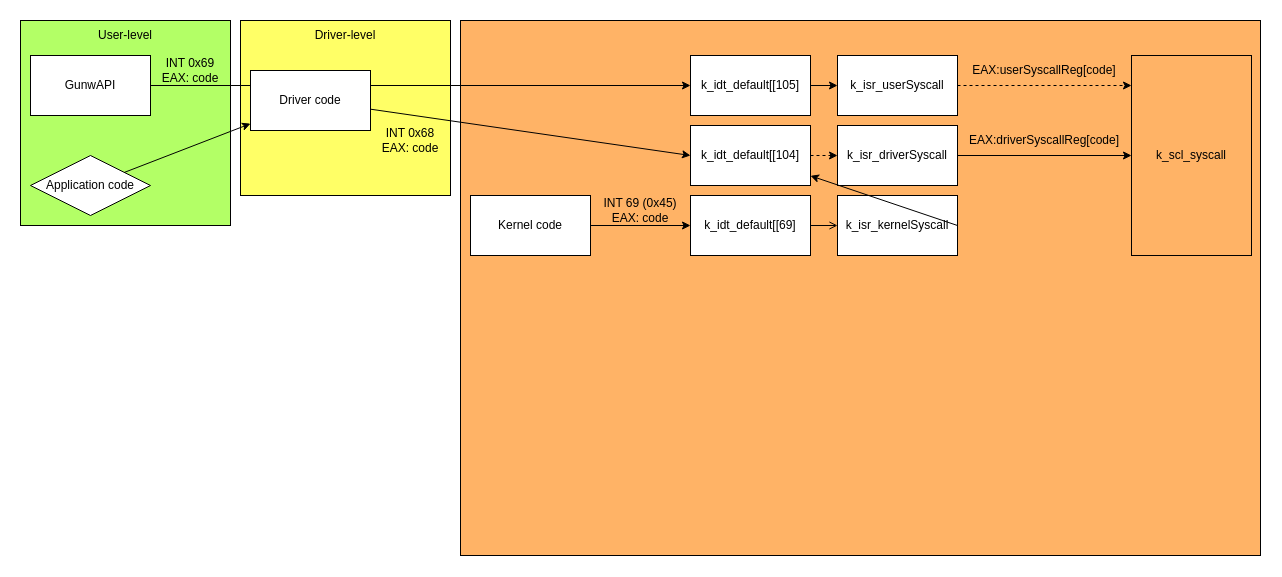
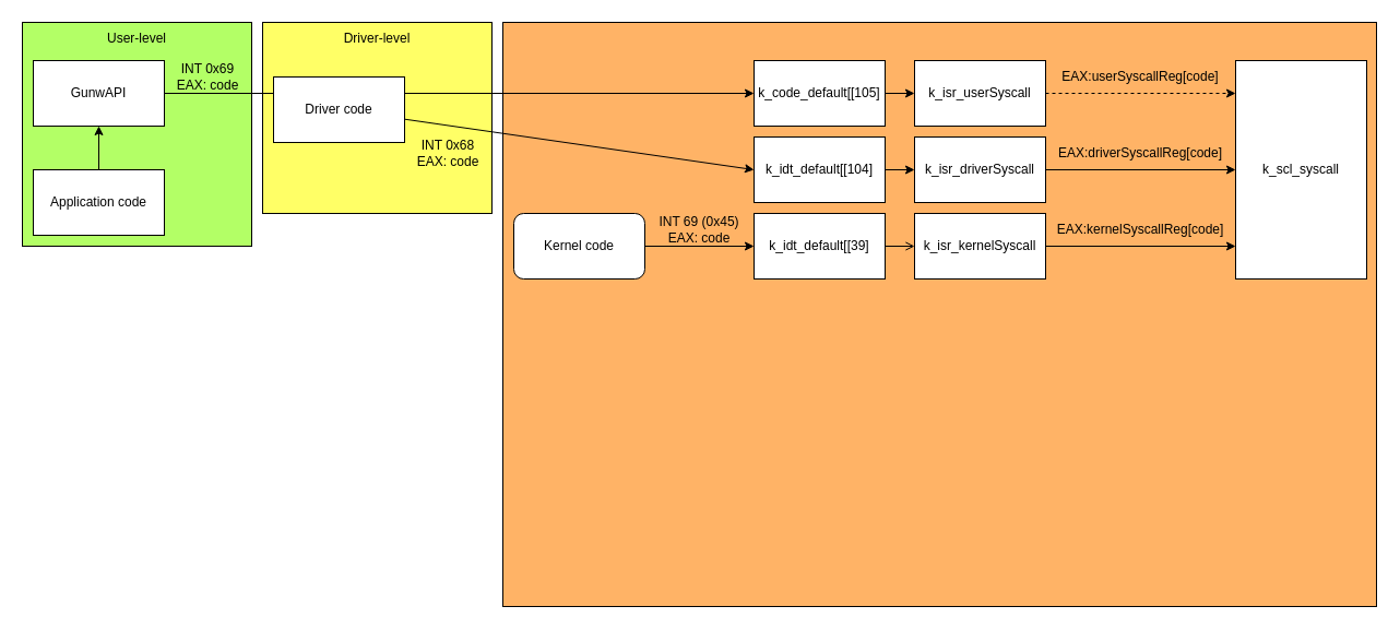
- <mxCell id="6" value="k_idt_default[[105]" style="rounded=0;whiteSpace=wrap;html=1;" vertex="1" parent="1"><mxGeometry x="690" y="55" width="120" height="60" as="geometry" /></mxCell>
+ <mxCell id="6" value="k_code_default[[105]" style="rounded=0;whiteSpace=wrap;html=1;" vertex="1" parent="1"><mxGeometry x="690" y="55" width="120" height="60" as="geometry" /></mxCell>
- <mxCell id="12" value="" style="endArrow=classic;html=1;rounded=0;" edge="1" parent="1" source="11" target="13"><mxGeometry width="50" height="50" relative="1" as="geometry"><mxPoint x="320" y="345" as="sourcePoint" /><mxPoint x="370" y="295" as="targetPoint" /></mxGeometry></mxCell>
+ <mxCell id="12" value="" style="endArrow=classic;html=1;rounded=0;entryX=0.5;entryY=1;entryDx=0;entryDy=0;" edge="1" parent="1" source="11" target="5"><mxGeometry width="50" height="50" relative="1" as="geometry"><mxPoint x="320" y="345" as="sourcePoint" /><mxPoint x="370" y="295" as="targetPoint" /></mxGeometry></mxCell>
- <mxCell id="25" value="" style="endArrow=classic;html=1;rounded=0;entryX=0;entryY=0.5;entryDx=0;entryDy=0;exitX=1;exitY=0.5;exitDx=0;exitDy=0;dashed=1;" edge="1" parent="1" source="19" target="22"><mxGeometry width="50" height="50" relative="1" as="geometry"><mxPoint x="660" y="355" as="sourcePoint" /><mxPoint x="710" y="305" as="targetPoint" /></mxGeometry></mxCell>
+ <mxCell id="25" value="" style="endArrow=classic;html=1;rounded=0;entryX=0;entryY=0.5;entryDx=0;entryDy=0;exitX=1;exitY=0.5;exitDx=0;exitDy=0;" edge="1" parent="1" source="19" target="22"><mxGeometry width="50" height="50" relative="1" as="geometry"><mxPoint x="660" y="355" as="sourcePoint" /><mxPoint x="710" y="305" as="targetPoint" /></mxGeometry></mxCell>
- <mxCell id="28" value="k_scl_syscall" style="rounded=0;whiteSpace=wrap;html=1;fillColor=#ffb366;" vertex="1" parent="1"><mxGeometry x="1131" y="55" width="120" height="200" as="geometry" /></mxCell>
+ <mxCell id="28" value="k_scl_syscall" style="rounded=0;whiteSpace=wrap;html=1;" vertex="1" parent="1"><mxGeometry x="1131" y="55" width="120" height="200" as="geometry" /></mxCell>
- <mxCell id="11" value="Application code" style="rhombus;whiteSpace=wrap;html=1;" vertex="1" parent="1"><mxGeometry x="30" y="155" width="120" height="60" as="geometry" /></mxCell>
+ <mxCell id="11" value="Application code" style="rounded=0;whiteSpace=wrap;html=1;" vertex="1" parent="1"><mxGeometry x="30" y="155" width="120" height="60" as="geometry" /></mxCell>
- <mxCell id="31" value="" style="endArrow=classic;html=1;rounded=0;exitX=1;exitY=0.5;exitDx=0;exitDy=0;" edge="1" parent="1" source="23" target="19"><mxGeometry width="50" height="50" relative="1" as="geometry"><mxPoint x="980" y="265" as="sourcePoint" /><mxPoint x="1030" y="215" as="targetPoint" /></mxGeometry></mxCell>
+ <mxCell id="31" value="" style="endArrow=classic;html=1;rounded=0;exitX=1;exitY=0.5;exitDx=0;exitDy=0;entryX=0;entryY=0.85;entryDx=0;entryDy=0;entryPerimeter=0;" edge="1" parent="1" source="23" target="28"><mxGeometry width="50" height="50" relative="1" as="geometry"><mxPoint x="980" y="265" as="sourcePoint" /><mxPoint x="1030" y="215" as="targetPoint" /></mxGeometry></mxCell>
+ <mxCell id="32" value="EAX:kernelSyscallReg[&lt;span style=&quot;background-color: initial;&quot;&gt;code]&lt;/span&gt;" style="text;html=1;strokeColor=none;fillColor=none;align=center;verticalAlign=middle;whiteSpace=wrap;rounded=0;" vertex="1" parent="1"><mxGeometry x="963.5" y="195" width="160" height="30" as="geometry" /></mxCell>
- <mxCell id="16" value="Kernel code" style="rounded=0;whiteSpace=wrap;html=1;" vertex="1" parent="1"><mxGeometry x="470" y="195" width="120" height="60" as="geometry" /></mxCell>
+ <mxCell id="16" value="Kernel code" style="whiteSpace=wrap;html=1;rounded=1;" vertex="1" parent="1"><mxGeometry x="470" y="195" width="120" height="60" as="geometry" /></mxCell>
- <mxCell id="20" value="k_idt_default[[69]" style="rounded=0;whiteSpace=wrap;html=1;" vertex="1" parent="1"><mxGeometry x="690" y="195" width="120" height="60" as="geometry" /></mxCell>
+ <mxCell id="20" value="k_idt_default[[39]" style="rounded=0;whiteSpace=wrap;html=1;" vertex="1" parent="1"><mxGeometry x="690" y="195" width="120" height="60" as="geometry" /></mxCell>
